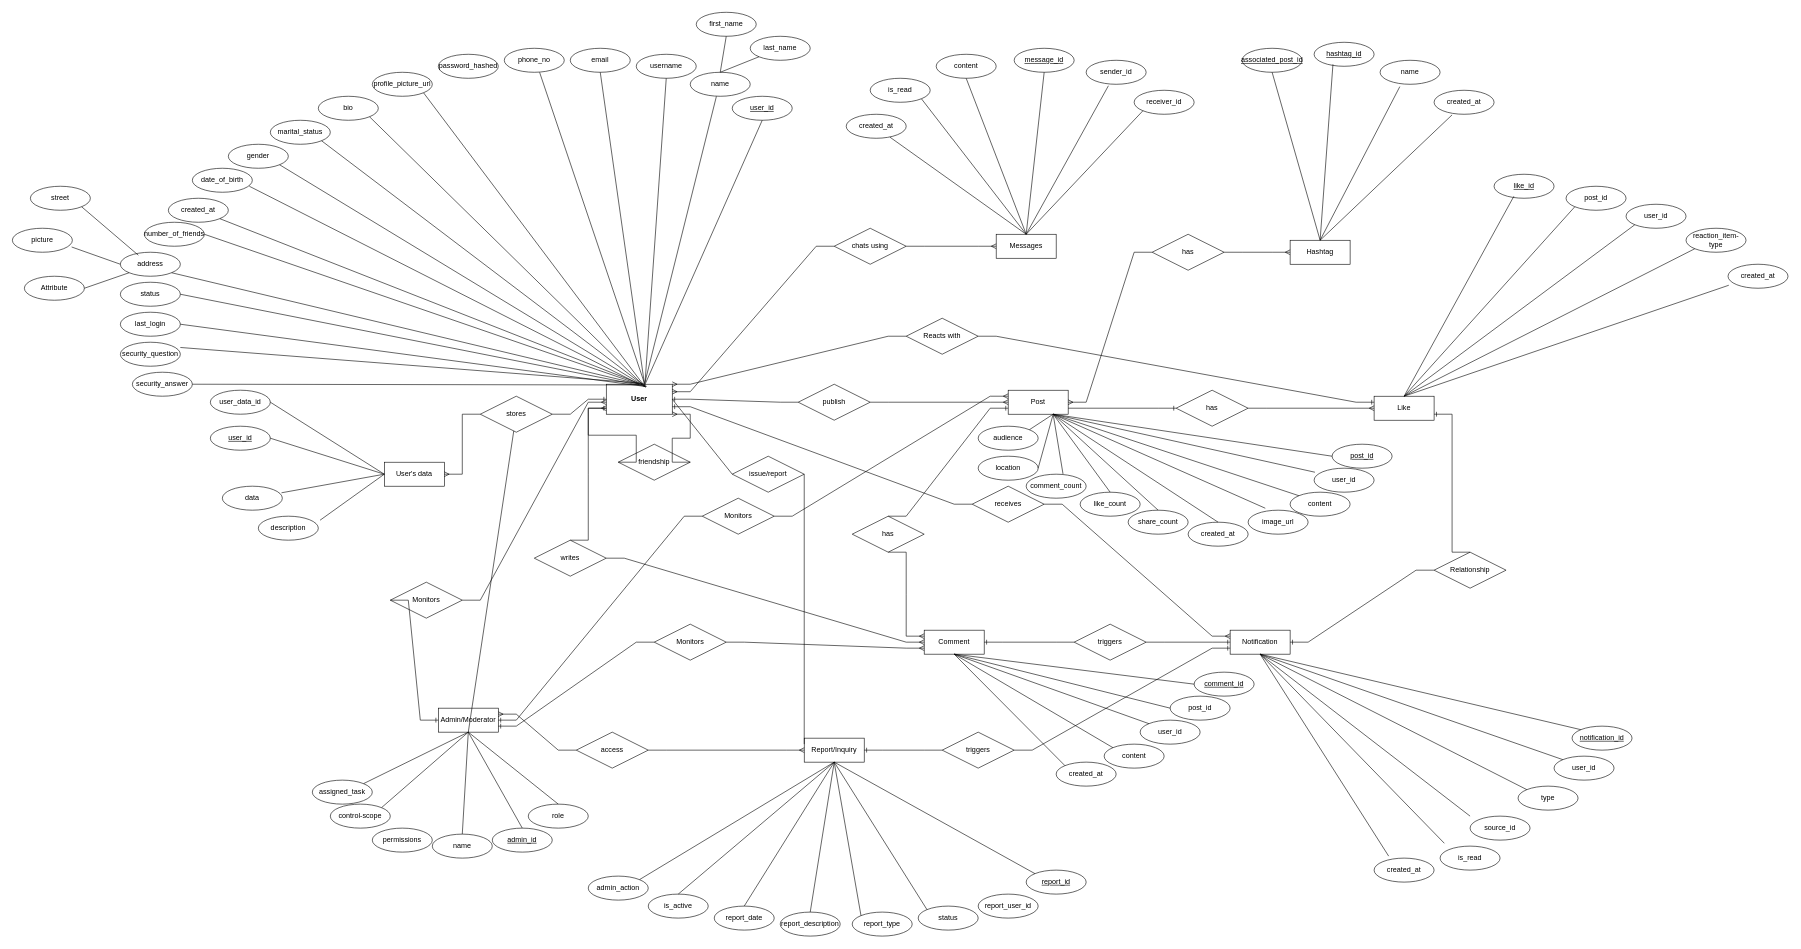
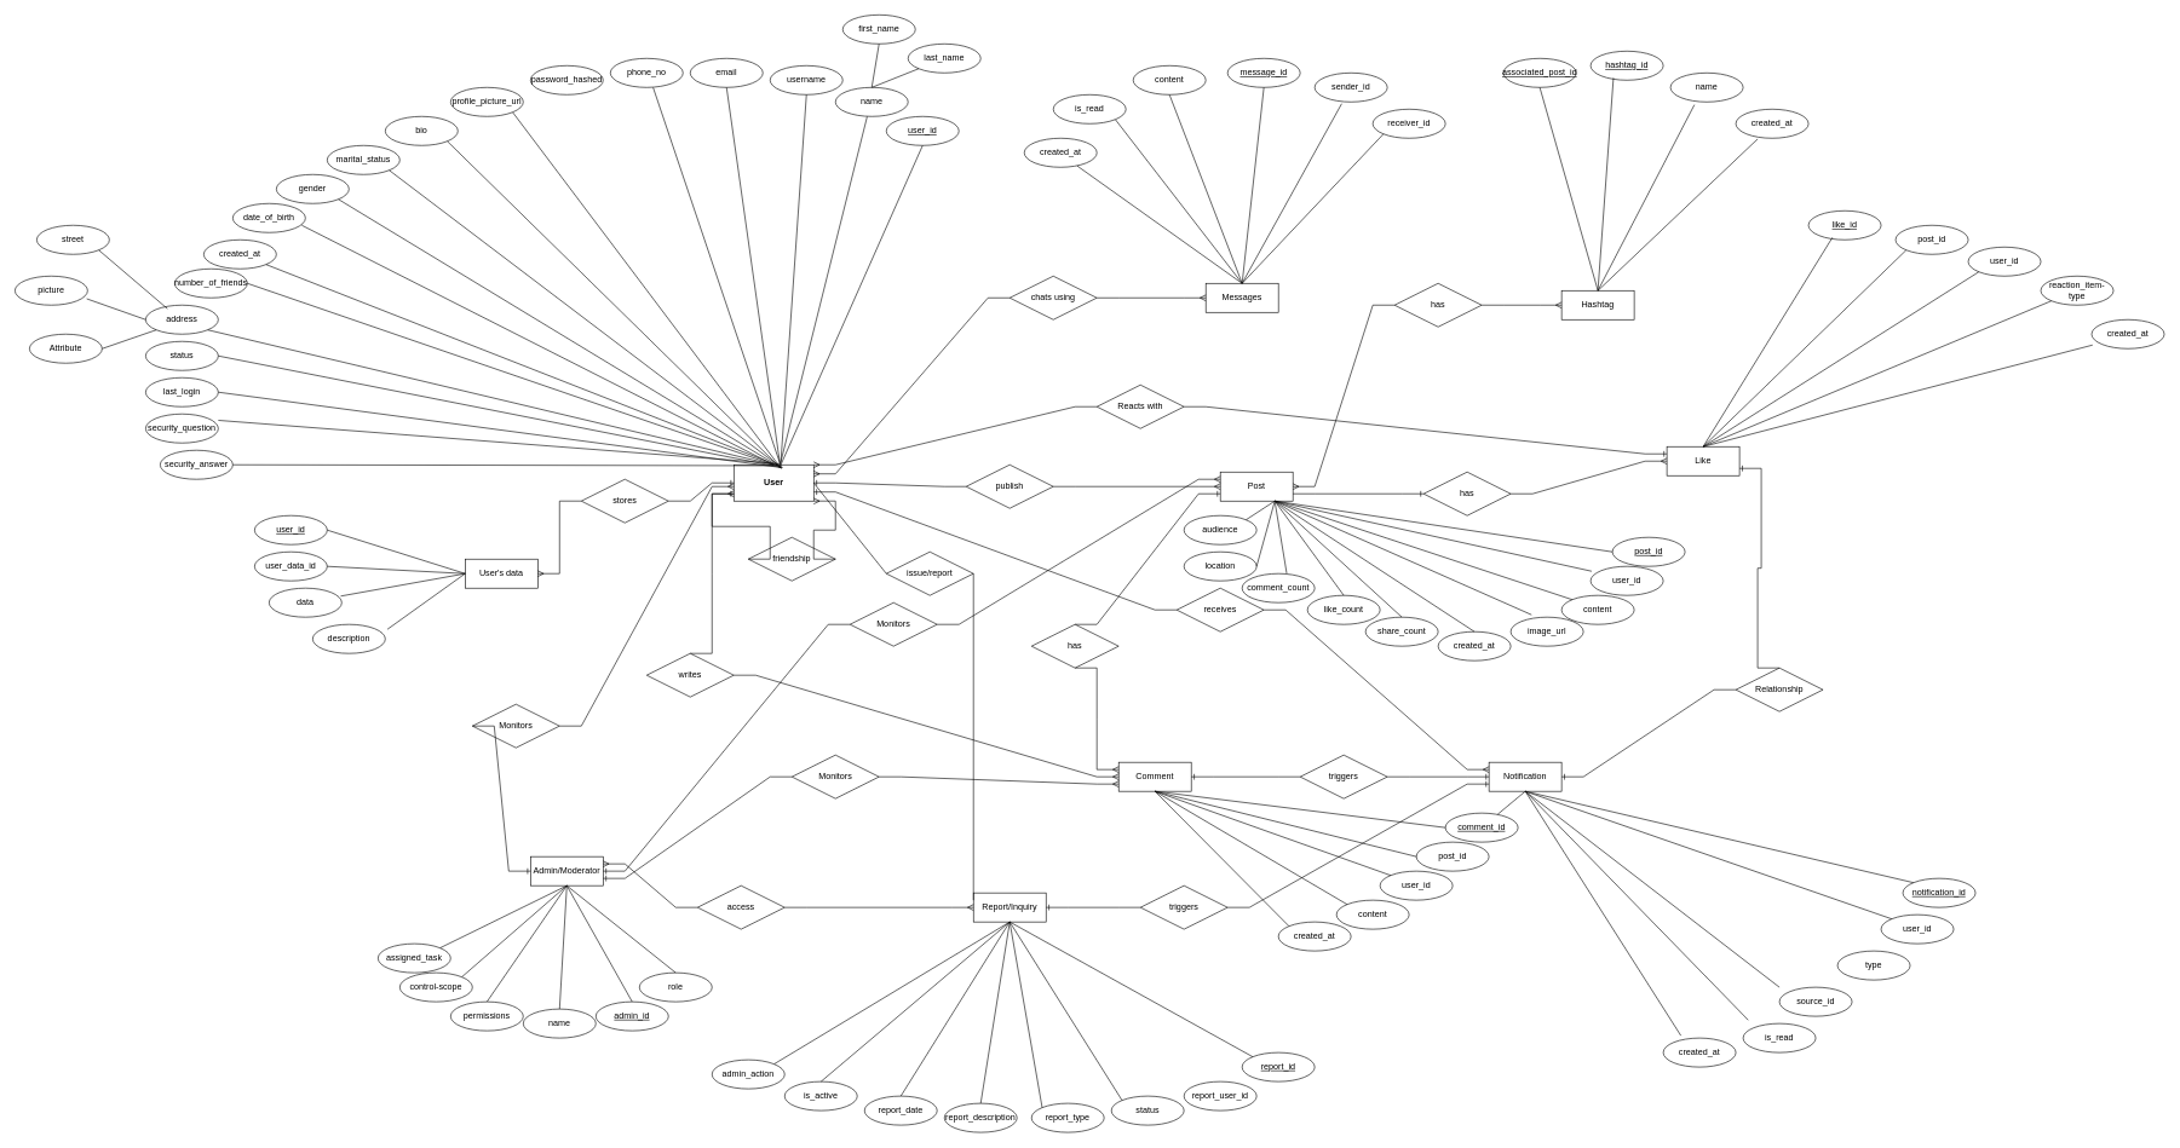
- <mxCell id="211" value="user_data_id" style="ellipse;whiteSpace=wrap;html=1;align=center;" vertex="1" parent="1"><mxGeometry x="350" y="650" width="100" height="40" as="geometry" /></mxCell>
+ <mxCell id="211" value="user_data_id" style="ellipse;whiteSpace=wrap;html=1;align=center;" vertex="1" parent="1"><mxGeometry x="350" y="760" width="100" height="40" as="geometry" /></mxCell>
- <mxCell id="15" value="Like" style="whiteSpace=wrap;html=1;align=center;" vertex="1" parent="1"><mxGeometry x="2290" y="660" width="100" height="40" as="geometry" /></mxCell>
+ <mxCell id="15" value="Like" style="whiteSpace=wrap;html=1;align=center;" vertex="1" parent="1"><mxGeometry x="2295" y="615" width="100" height="40" as="geometry" /></mxCell>
- <mxCell id="207" value="" style="endArrow=none;html=1;rounded=0;exitX=0.5;exitY=1;exitDx=0;exitDy=0;" edge="1" parent="1" source="46" target="40"><mxGeometry relative="1" as="geometry"><mxPoint x="860" y="1330" as="sourcePoint" /><mxPoint x="1020" y="1330" as="targetPoint" /></mxGeometry></mxCell>
+ <mxCell id="207" value="" style="endArrow=none;html=1;rounded=0;exitX=0.5;exitY=1;exitDx=0;exitDy=0;entryX=0.5;entryY=0;entryDx=0;entryDy=0;" edge="1" parent="1" source="46" target="200"><mxGeometry relative="1" as="geometry"><mxPoint x="860" y="1330" as="sourcePoint" /><mxPoint x="1020" y="1330" as="targetPoint" /></mxGeometry></mxCell>
- <mxCell id="149" value="" style="endArrow=none;html=1;rounded=0;exitX=0.5;exitY=1;exitDx=0;exitDy=0;entryX=0;entryY=0;entryDx=0;entryDy=0;" edge="1" parent="1" source="19" target="143"><mxGeometry relative="1" as="geometry"><mxPoint x="1990" y="1350" as="sourcePoint" /><mxPoint x="2150" y="1350" as="targetPoint" /></mxGeometry></mxCell>
+ <mxCell id="149" value="" style="endArrow=none;html=1;rounded=0;exitX=0.5;exitY=1;exitDx=0;exitDy=0;" edge="1" parent="1" source="19" target="174"><mxGeometry relative="1" as="geometry"><mxPoint x="1990" y="1350" as="sourcePoint" /><mxPoint x="2150" y="1350" as="targetPoint" /></mxGeometry></mxCell>
